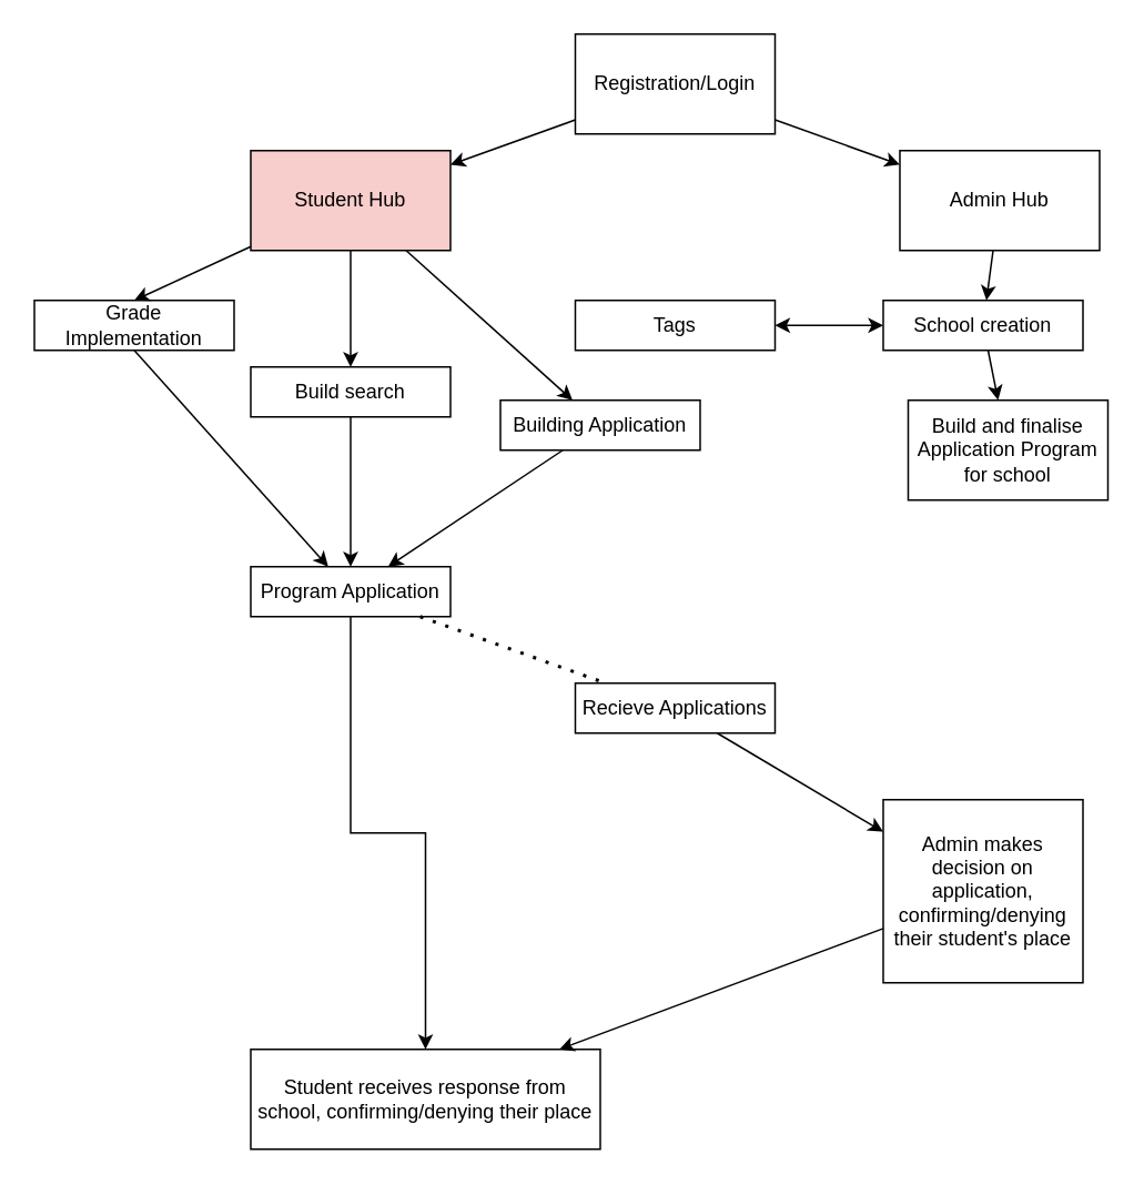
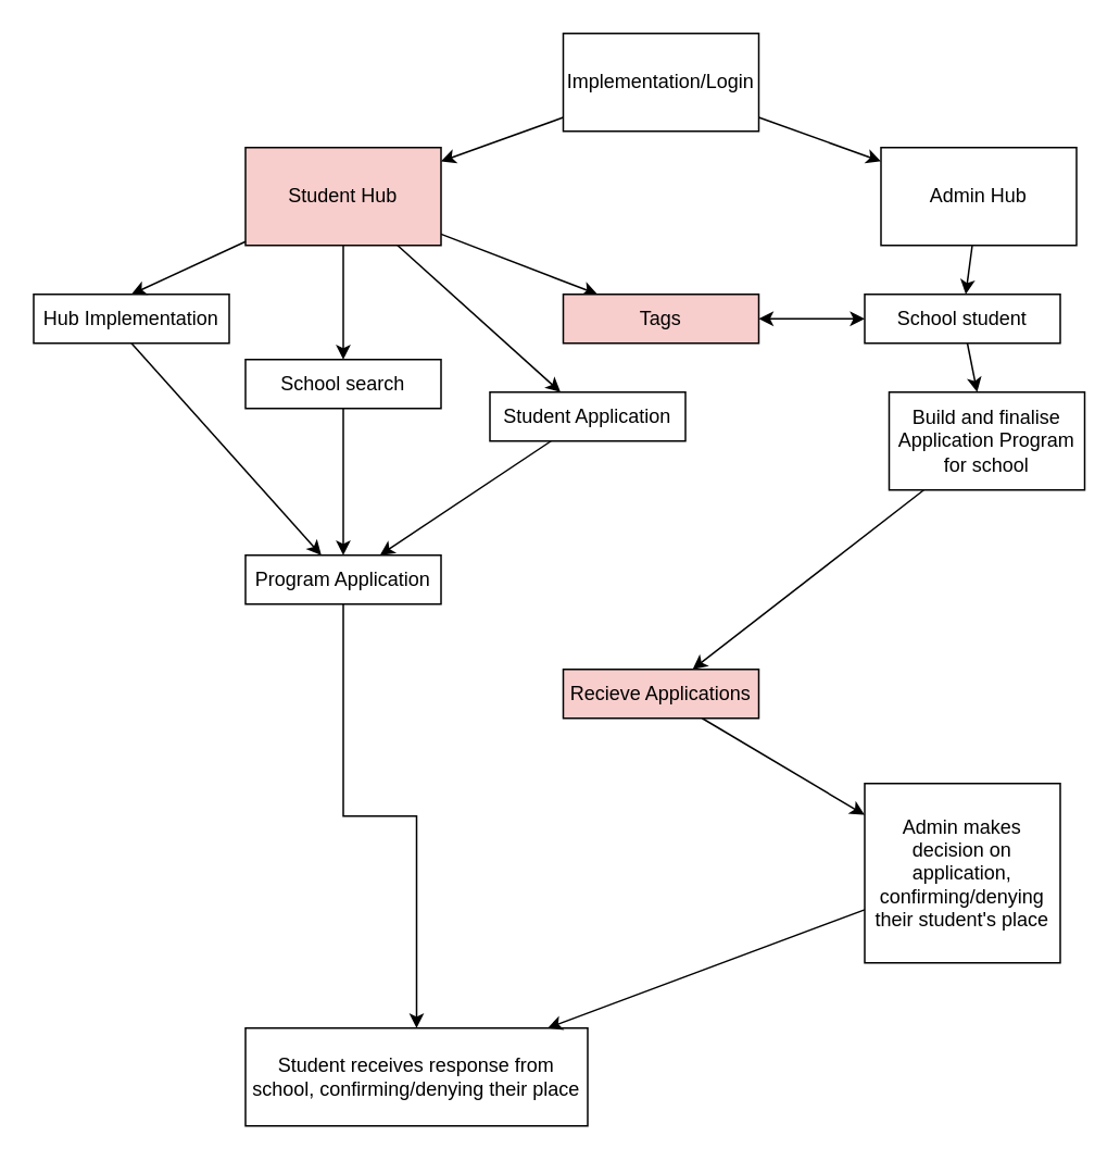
- <mxCell id="2" value="Registration/Login" style="rounded=0;whiteSpace=wrap;html=1;" parent="1" vertex="1"><mxGeometry x="345" y="20" width="120" height="60" as="geometry" /></mxCell>
+ <mxCell id="2" value="Implementation/Login" style="rounded=0;whiteSpace=wrap;html=1;" parent="1" vertex="1"><mxGeometry x="345" y="20" width="120" height="60" as="geometry" /></mxCell>
+ <mxCell id="3" value="" style="rounded=0;orthogonalLoop=1;jettySize=auto;html=1;" parent="1" source="6" target="12" edge="1"><mxGeometry relative="1" as="geometry" /></mxCell>
- <mxCell id="11" value="Grade Implementation" style="rounded=0;whiteSpace=wrap;html=1;" parent="1" vertex="1"><mxGeometry x="20" y="180" width="120" height="30" as="geometry" /></mxCell>
+ <mxCell id="11" value="Hub Implementation" style="rounded=0;whiteSpace=wrap;html=1;" parent="1" vertex="1"><mxGeometry x="20" y="180" width="120" height="30" as="geometry" /></mxCell>
- <mxCell id="12" value="Tags" style="rounded=0;whiteSpace=wrap;html=1;" parent="1" vertex="1"><mxGeometry x="345" y="180" width="120" height="30" as="geometry" /></mxCell>
+ <mxCell id="12" value="Tags" style="rounded=0;whiteSpace=wrap;html=1;fillColor=#f8cecc;" parent="1" vertex="1"><mxGeometry x="345" y="180" width="120" height="30" as="geometry" /></mxCell>
- <mxCell id="19" value="School creation" style="rounded=0;whiteSpace=wrap;html=1;" parent="1" vertex="1"><mxGeometry x="530" y="180" width="120" height="30" as="geometry" /></mxCell>
+ <mxCell id="19" value="School student" style="rounded=0;whiteSpace=wrap;html=1;" parent="1" vertex="1"><mxGeometry x="530" y="180" width="120" height="30" as="geometry" /></mxCell>
- <mxCell id="15" value="Build search" style="rounded=0;whiteSpace=wrap;html=1;" parent="1" vertex="1"><mxGeometry x="150" y="220" width="120" height="30" as="geometry" /></mxCell>
+ <mxCell id="15" value="School search" style="rounded=0;whiteSpace=wrap;html=1;" parent="1" vertex="1"><mxGeometry x="150" y="220" width="120" height="30" as="geometry" /></mxCell>
- <mxCell id="22" value="Building Application" style="rounded=0;whiteSpace=wrap;html=1;" parent="1" vertex="1"><mxGeometry x="300" y="240" width="120" height="30" as="geometry" /></mxCell>
+ <mxCell id="22" value="Student Application" style="rounded=0;whiteSpace=wrap;html=1;" parent="1" vertex="1"><mxGeometry x="300" y="240" width="120" height="30" as="geometry" /></mxCell>
+ <mxCell id="26" style="edgeStyle=none;rounded=0;orthogonalLoop=1;jettySize=auto;html=1;" parent="1" source="27" target="29" edge="1"><mxGeometry relative="1" as="geometry" /></mxCell>
- <mxCell id="30" value="" style="endArrow=none;dashed=1;html=1;dashPattern=1 3;strokeWidth=2;rounded=0;" parent="1" source="24" target="29" edge="1"><mxGeometry width="50" height="50" relative="1" as="geometry"><mxPoint x="290" y="390" as="sourcePoint" /><mxPoint x="360" y="390" as="targetPoint" /></mxGeometry></mxCell>
- <mxCell id="29" value="Recieve Applications" style="rounded=0;whiteSpace=wrap;html=1;" parent="1" vertex="1"><mxGeometry x="345" y="410" width="120" height="30" as="geometry" /></mxCell>
+ <mxCell id="29" value="Recieve Applications" style="rounded=0;whiteSpace=wrap;html=1;fillColor=#f8cecc;" parent="1" vertex="1"><mxGeometry x="345" y="410" width="120" height="30" as="geometry" /></mxCell>
